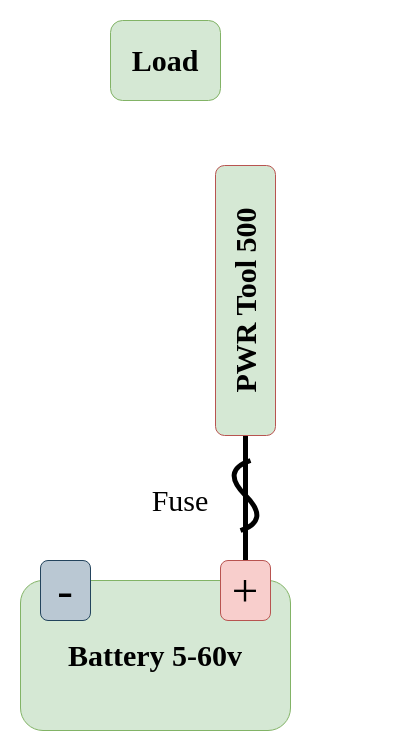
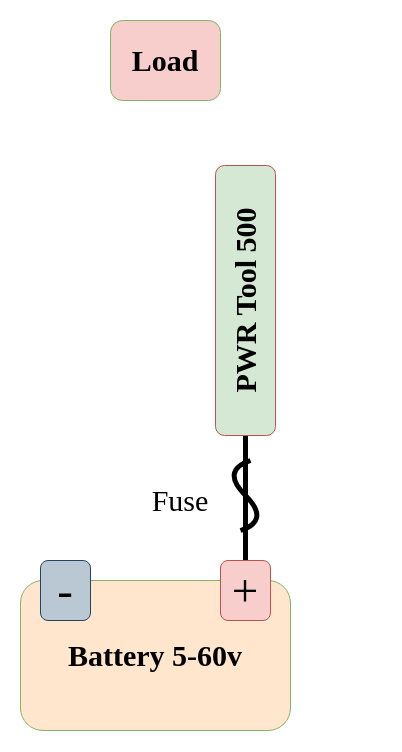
- <mxCell id="7" value="&lt;font style=&quot;font-size: 30px;&quot;&gt;Load&lt;br&gt;&lt;/font&gt;" style="rounded=1;whiteSpace=wrap;html=1;fontFamily=League Spartan;fontSource=https%3A%2F%2Ffonts.googleapis.com%2Fcss%3Ffamily%3DLeague%2BSpartan;fontStyle=1;fillColor=#d5e8d4;strokeColor=#82b366;rotation=0;" vertex="1" parent="1"><mxGeometry x="110" y="20" width="110" height="80" as="geometry" /></mxCell>
+ <mxCell id="7" value="&lt;font style=&quot;font-size: 30px;&quot;&gt;Load&lt;br&gt;&lt;/font&gt;" style="rounded=1;whiteSpace=wrap;html=1;fontFamily=League Spartan;fontSource=https%3A%2F%2Ffonts.googleapis.com%2Fcss%3Ffamily%3DLeague%2BSpartan;fontStyle=1;fillColor=#f8cecc;strokeColor=#82b366;rotation=0;" vertex="1" parent="1"><mxGeometry x="110" y="20" width="110" height="80" as="geometry" /></mxCell>
- <mxCell id="4" value="&lt;font style=&quot;font-size: 30px;&quot;&gt;Battery 5-60v&lt;/font&gt;" style="rounded=1;whiteSpace=wrap;html=1;fontFamily=League Spartan;fontSource=https%3A%2F%2Ffonts.googleapis.com%2Fcss%3Ffamily%3DLeague%2BSpartan;fontStyle=1;fillColor=#d5e8d4;strokeColor=#82b366;rotation=0;" vertex="1" parent="1"><mxGeometry x="20" y="580" width="270" height="150" as="geometry" /></mxCell>
+ <mxCell id="4" value="&lt;font style=&quot;font-size: 30px;&quot;&gt;Battery 5-60v&lt;/font&gt;" style="rounded=1;whiteSpace=wrap;html=1;fontFamily=League Spartan;fontSource=https%3A%2F%2Ffonts.googleapis.com%2Fcss%3Ffamily%3DLeague%2BSpartan;fontStyle=1;fillColor=#ffe6cc;strokeColor=#82b366;rotation=0;" vertex="1" parent="1"><mxGeometry x="20" y="580" width="270" height="150" as="geometry" /></mxCell>
